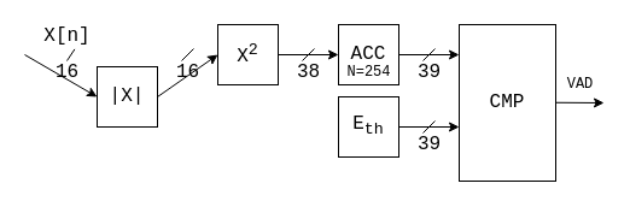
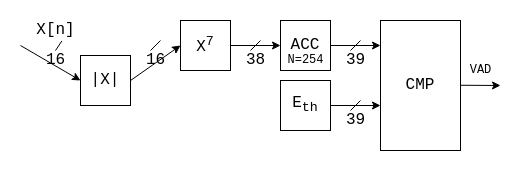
- <mxCell id="8" value="X&lt;sup&gt;2&lt;/sup&gt;" style="rounded=0;whiteSpace=wrap;html=1;fillColor=none;fontFamily=Courier New;fontSize=16;" vertex="1" parent="1"><mxGeometry x="180" y="20" width="50" height="50" as="geometry" /></mxCell>
+ <mxCell id="8" value="X&lt;sup&gt;7&lt;/sup&gt;" style="rounded=0;whiteSpace=wrap;html=1;fillColor=none;fontFamily=Courier New;fontSize=16;" vertex="1" parent="1"><mxGeometry x="180" y="20" width="50" height="50" as="geometry" /></mxCell>
